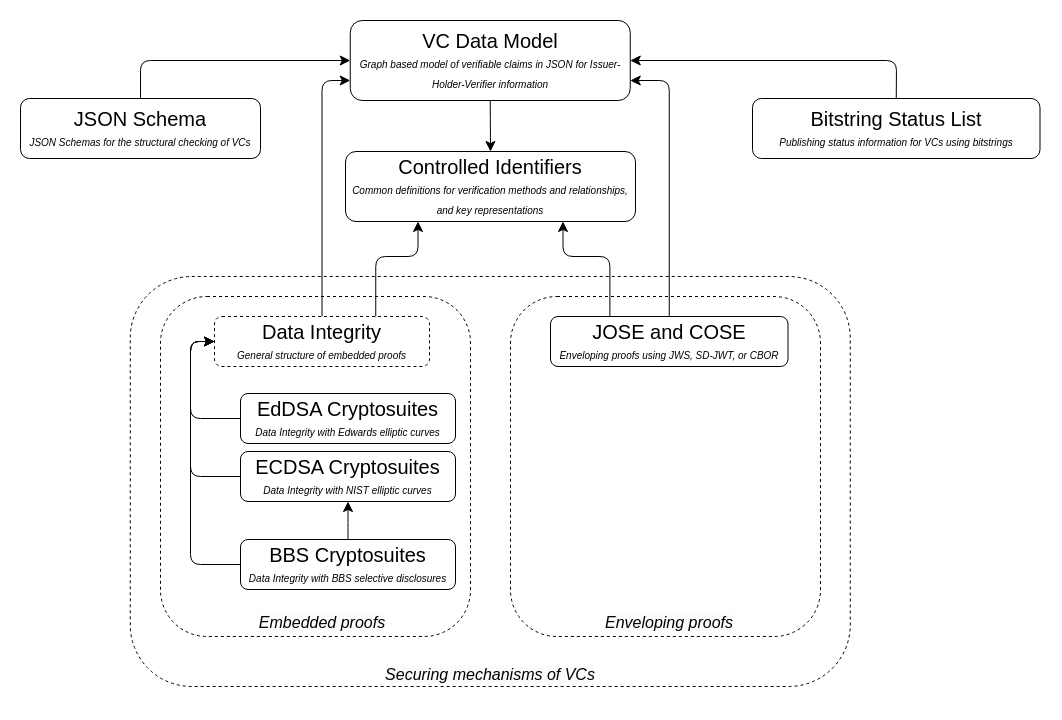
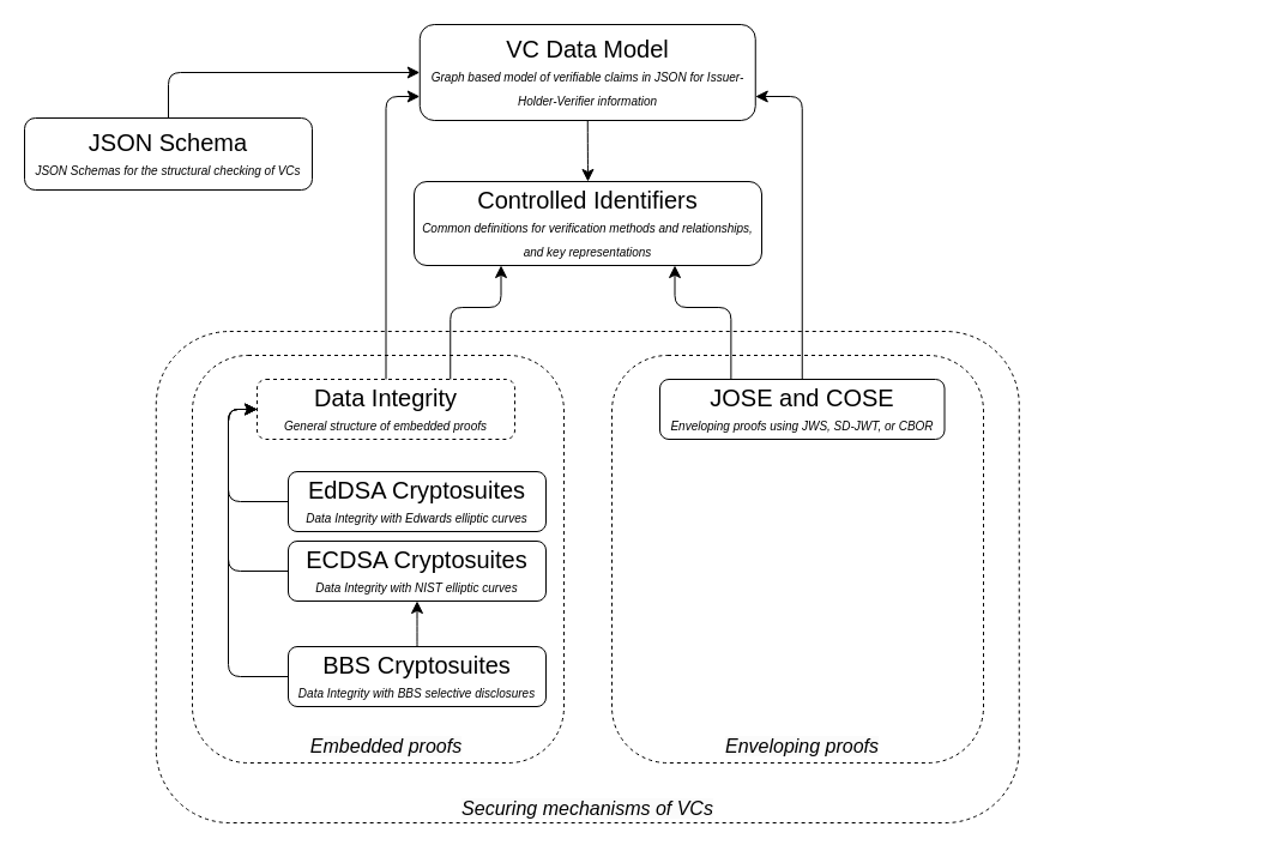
- <mxCell id="24" value="" style="edgeStyle=elbowEdgeStyle;elbow=horizontal;endArrow=classic;html=1;curved=0;rounded=1;endSize=8;startSize=8;fontSize=12;entryX=1;entryY=0.5;entryDx=0;entryDy=0;exitX=0.5;exitY=0;exitDx=0;exitDy=0;labelBackgroundColor=none;fontColor=default;" parent="1" source="22" target="20" edge="1"><mxGeometry width="50" height="50" relative="1" as="geometry"><mxPoint x="974.005" y="38" as="sourcePoint" /><mxPoint x="680.005" y="-22" as="targetPoint" /><Array as="points"><mxPoint x="896.005" y="88" /></Array></mxGeometry></mxCell>
- <mxCell id="22" value="&lt;font style=&quot;&quot;&gt;&lt;span style=&quot;font-size: 20px;&quot;&gt;Bitstring Status List&lt;br&gt;&lt;/span&gt;&lt;i style=&quot;font-size: 10px;&quot;&gt;Publishing status information for VCs using bitstrings&lt;/i&gt;&lt;br&gt;&lt;/font&gt;" style="rounded=1;whiteSpace=wrap;html=1;fontSize=16;labelBackgroundColor=none;fillColor=none;" parent="1" vertex="1"><mxGeometry x="752.005" y="98" width="287.5" height="60" as="geometry" /></mxCell>
